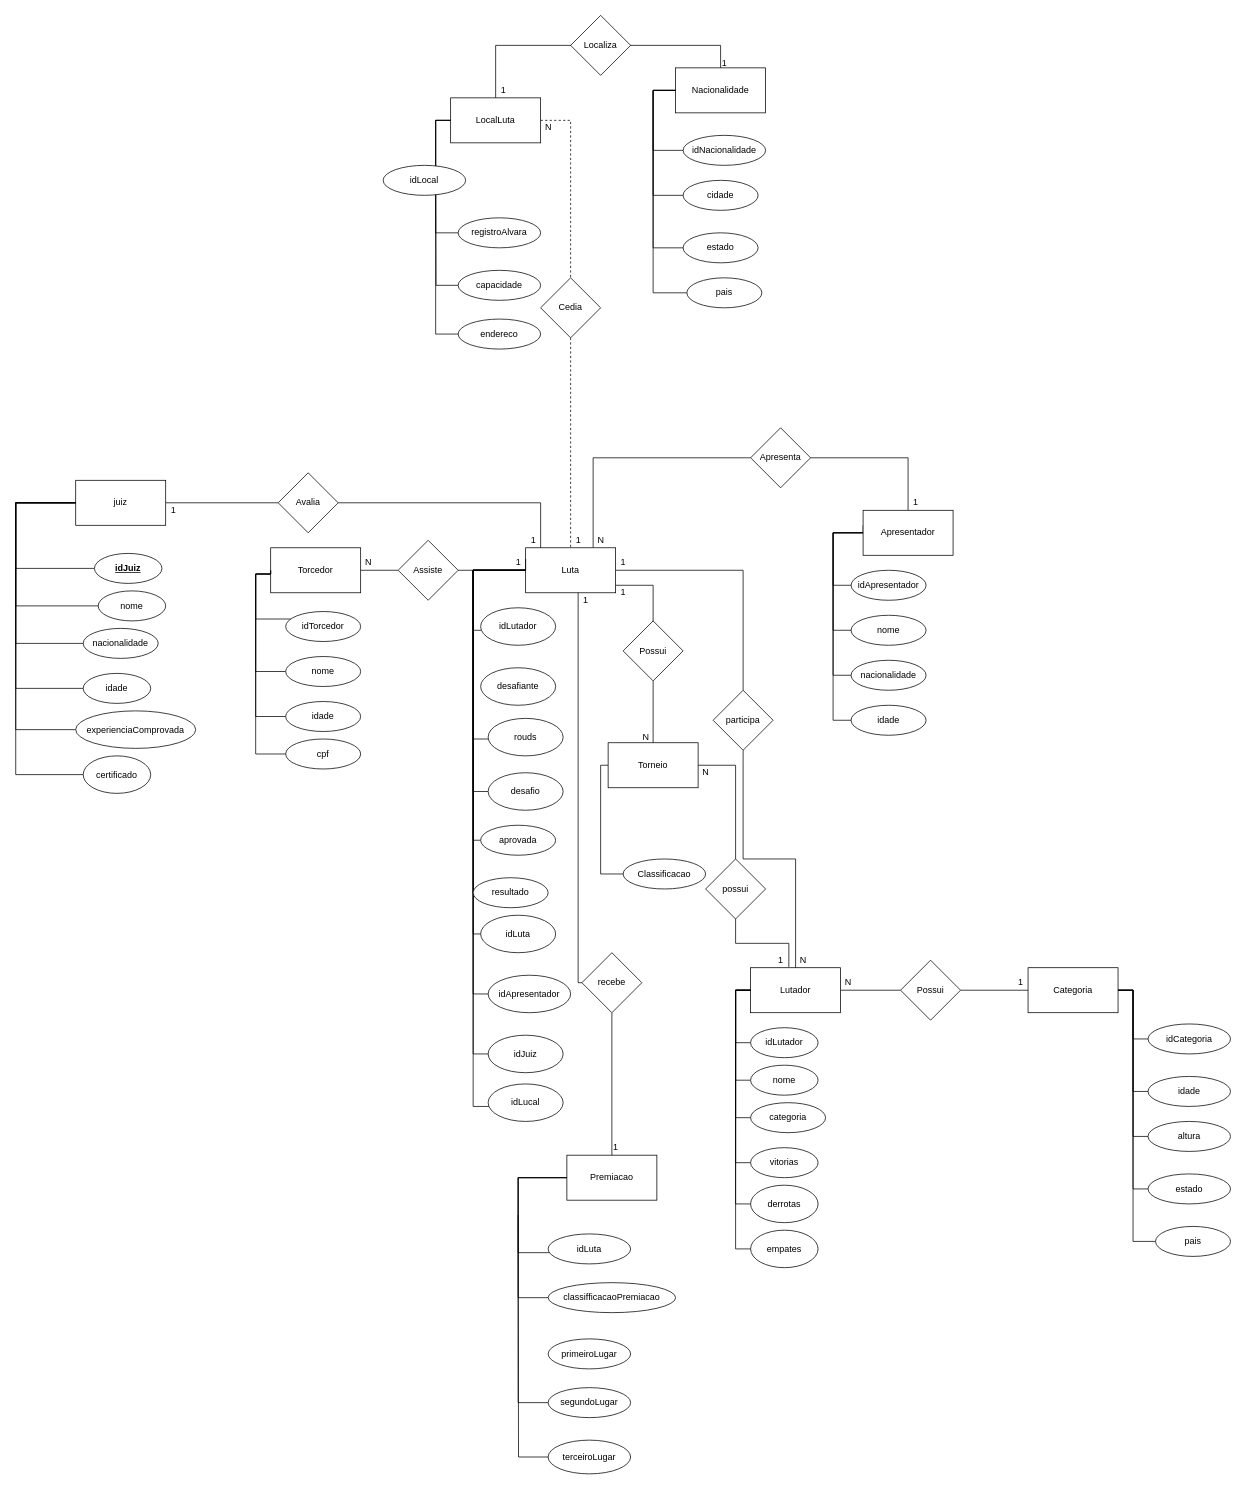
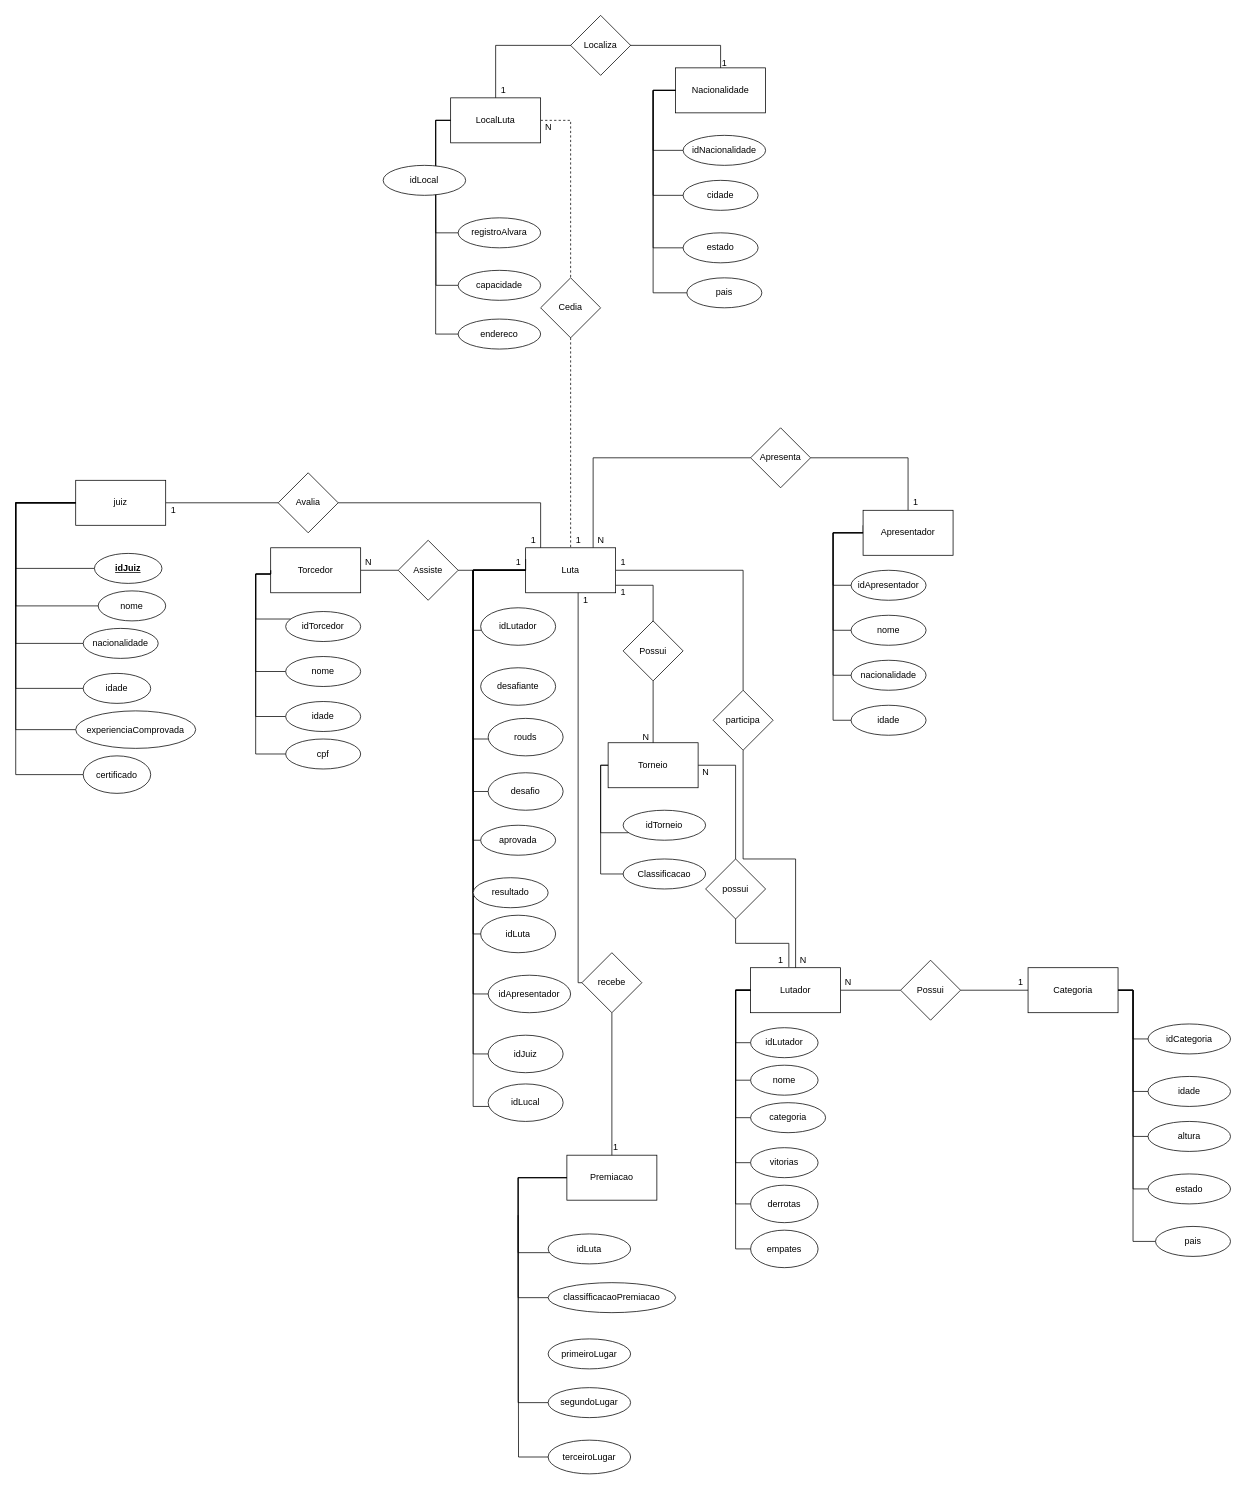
+ <mxCell id="82" value="idTorneio" style="ellipse;whiteSpace=wrap;html=1;" vertex="1" parent="1"><mxGeometry x="830" y="1080" width="110" height="40" as="geometry" /></mxCell>
+ <mxCell id="81" style="edgeStyle=orthogonalEdgeStyle;rounded=0;orthogonalLoop=1;jettySize=auto;html=1;entryX=0;entryY=0.5;entryDx=0;entryDy=0;endArrow=none;endFill=0;strokeColor=default;" edge="1" parent="1" source="82" target="80"><mxGeometry relative="1" as="geometry"><Array as="points"><mxPoint x="800" y="1110" /><mxPoint x="800" y="1020" /></Array></mxGeometry></mxCell>
